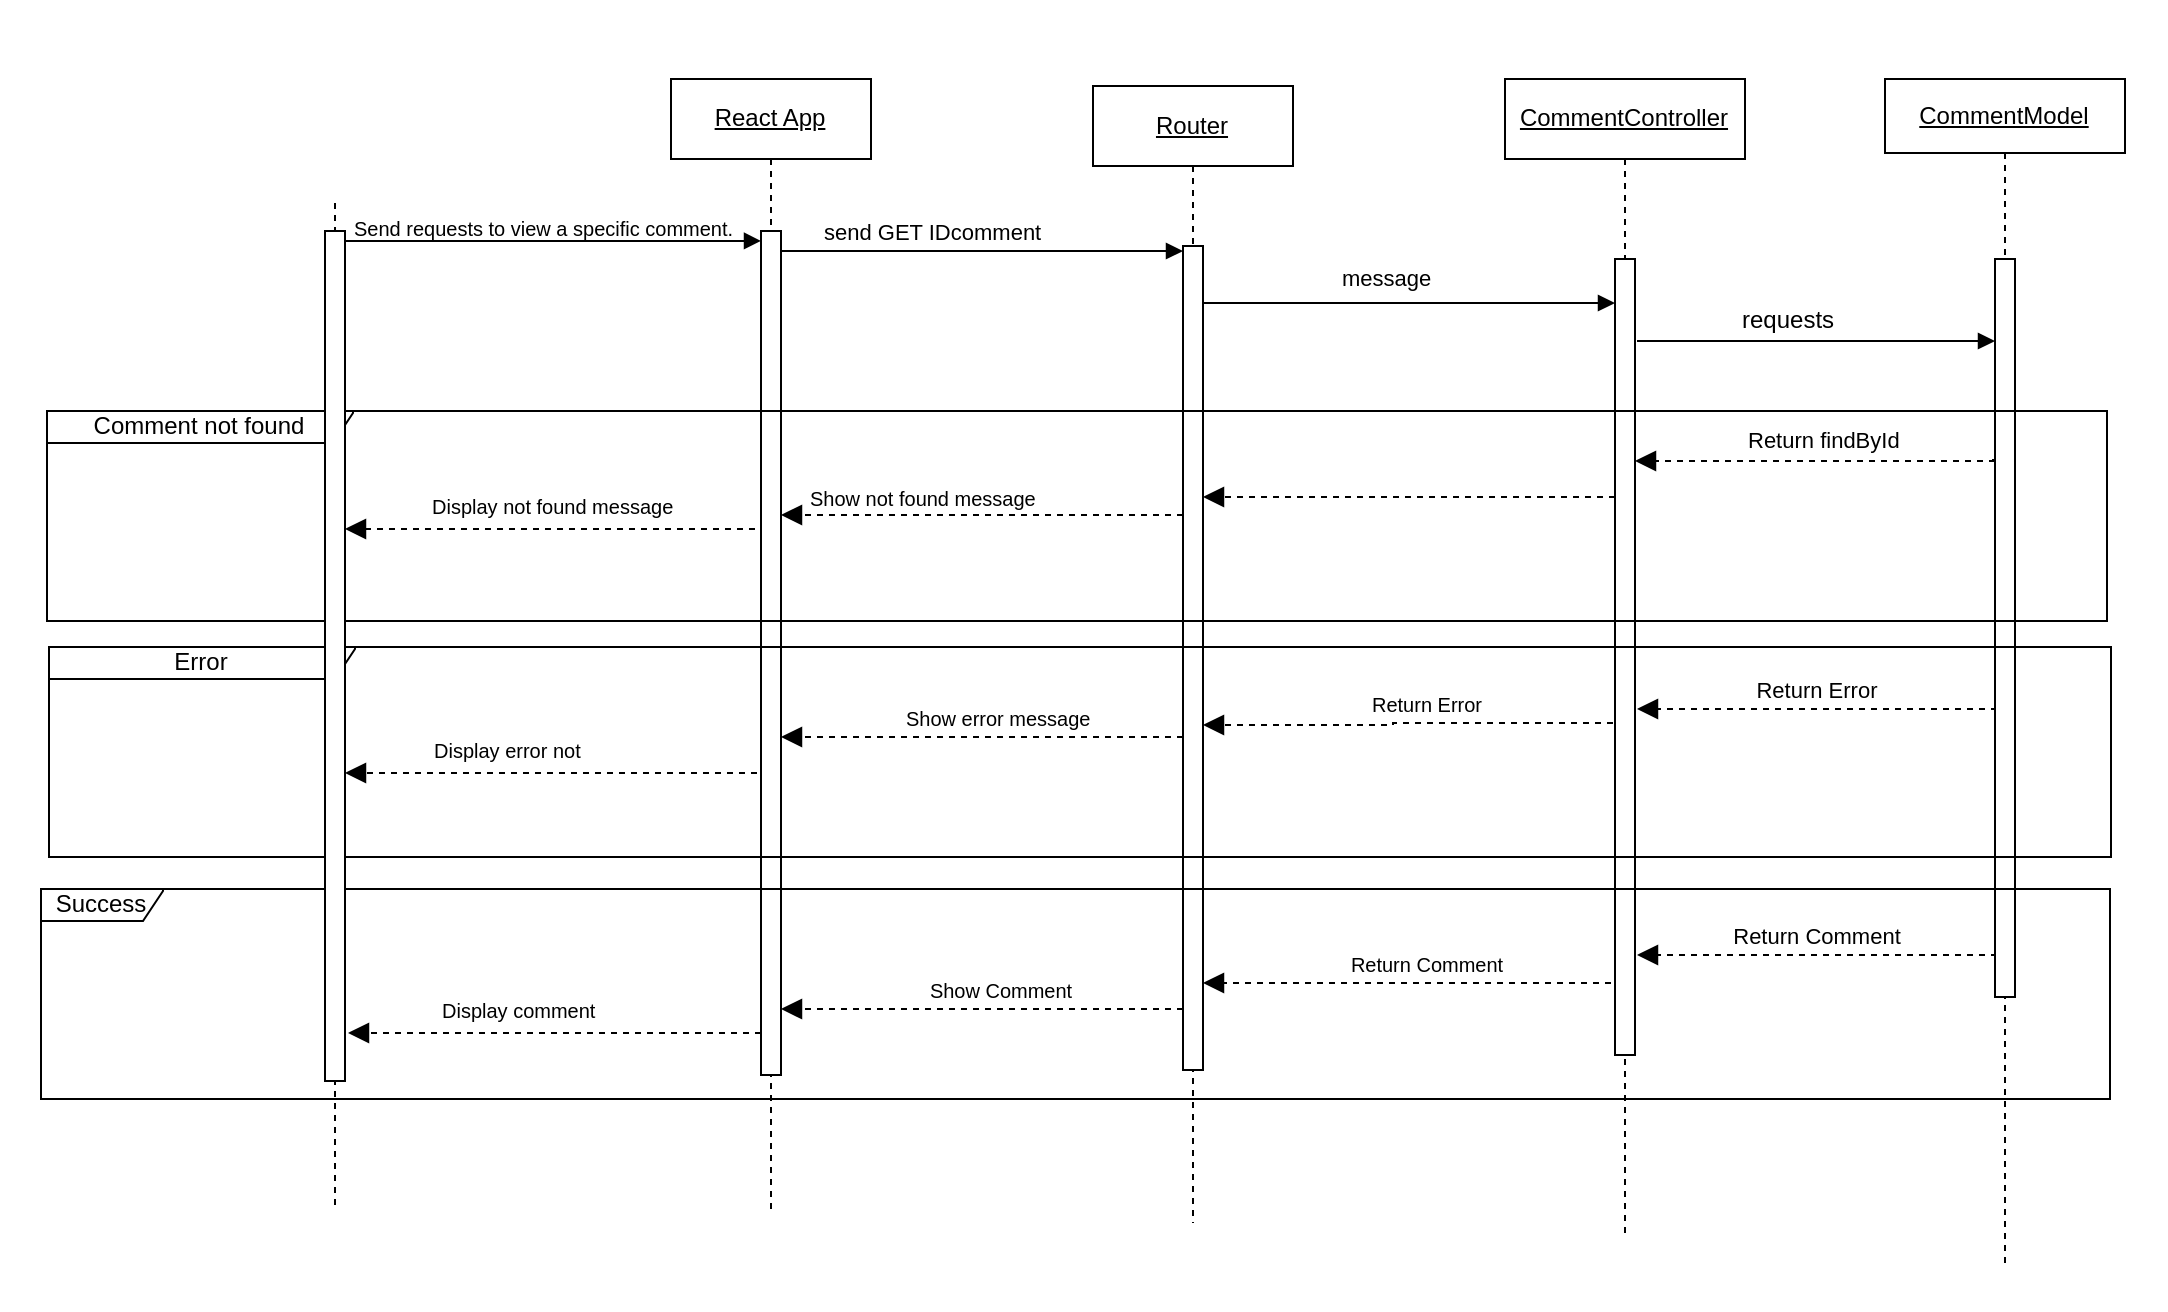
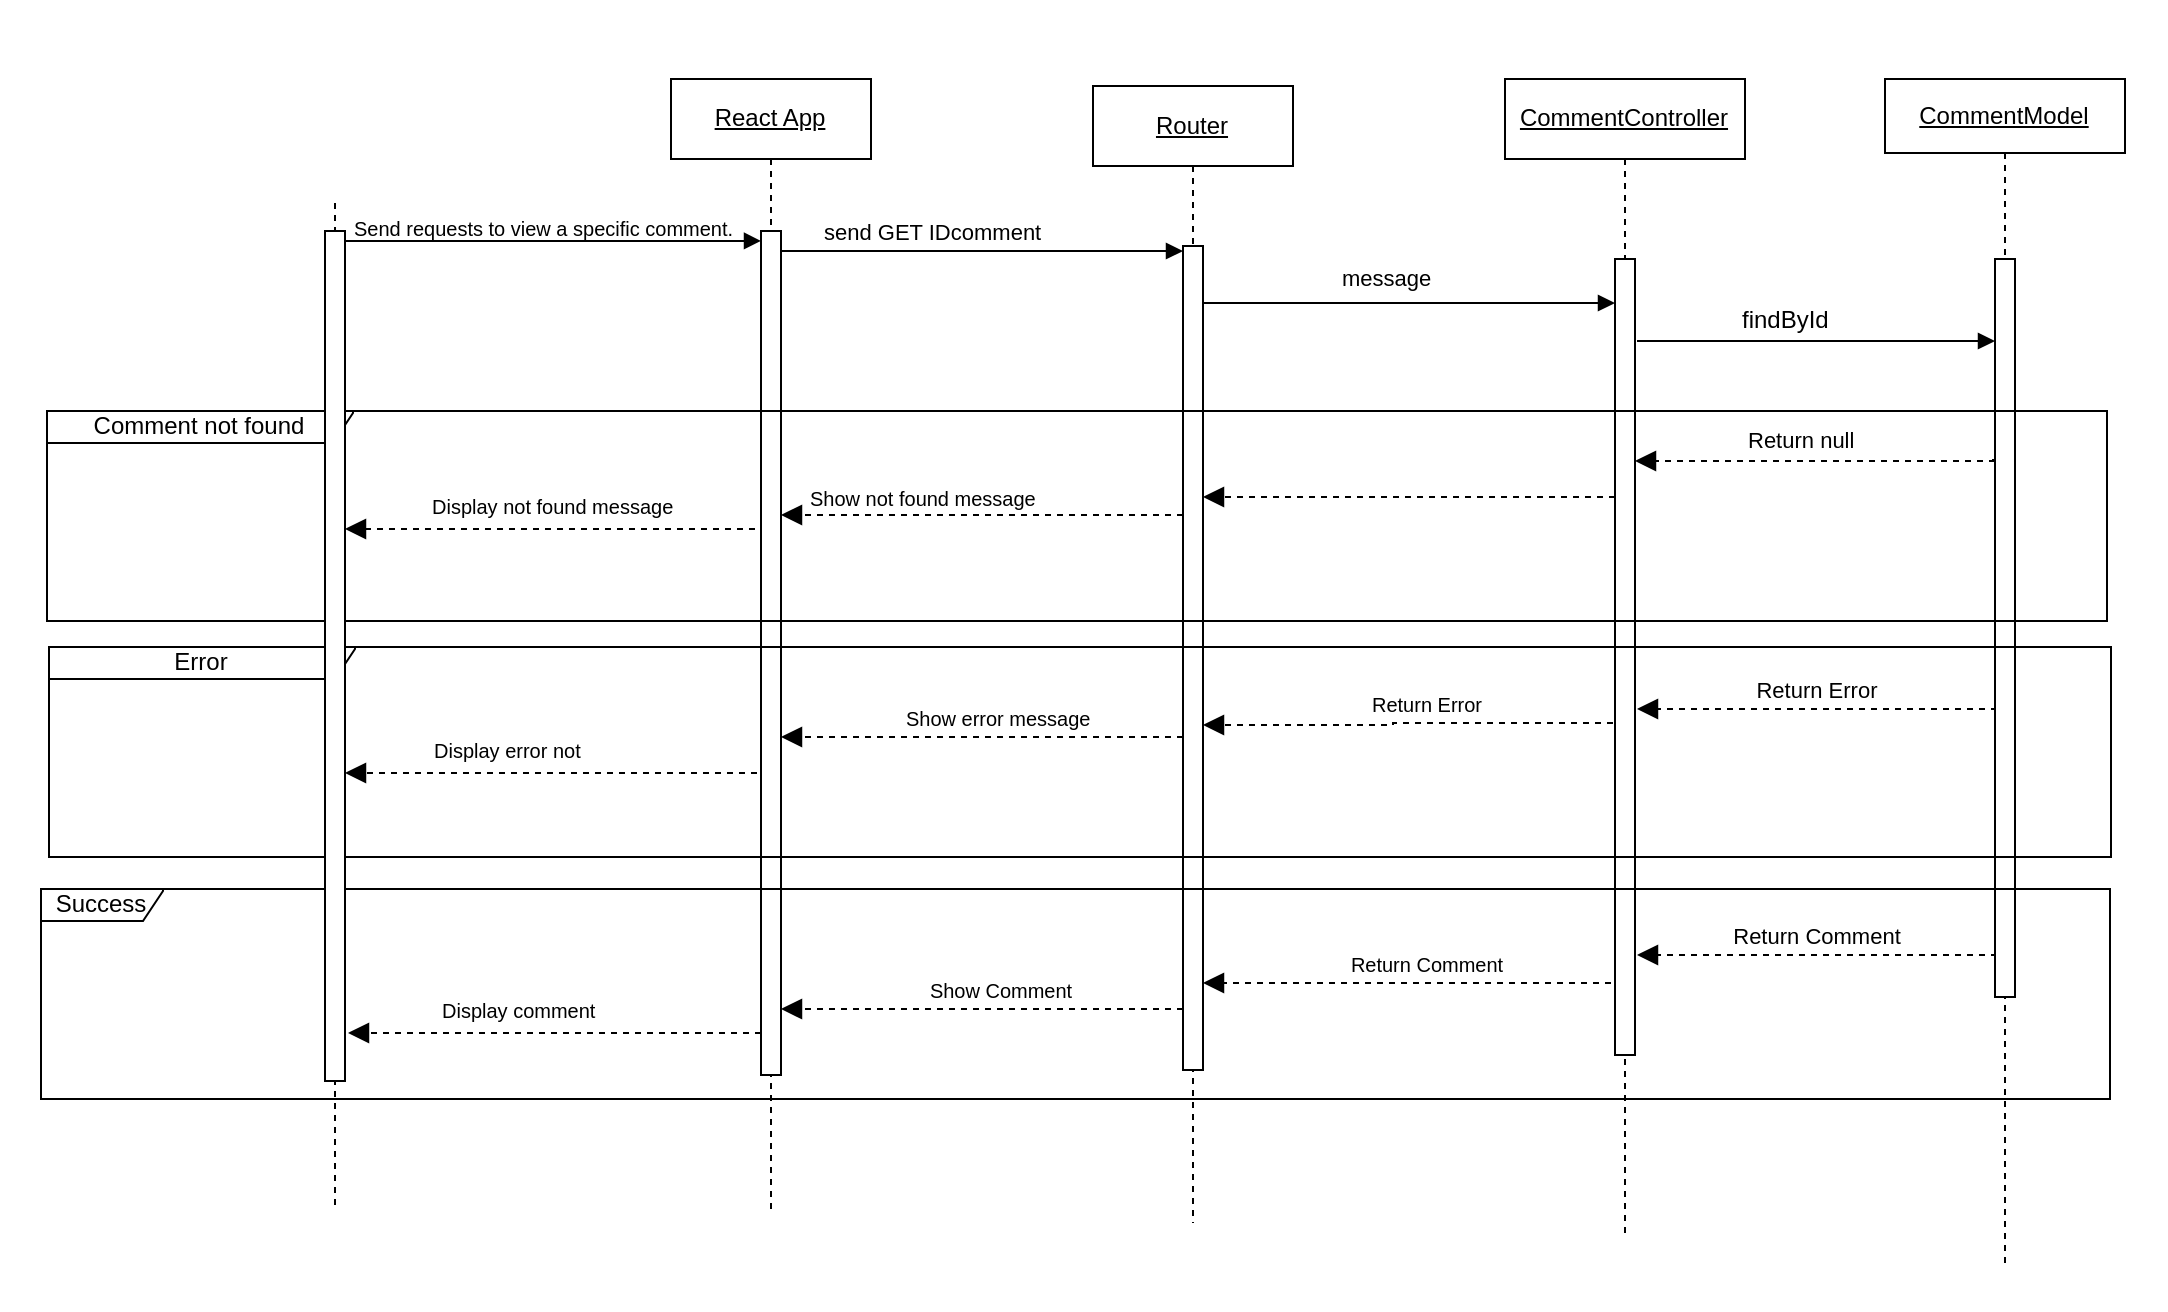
- <mxCell id="22" value="requests" style="text;whiteSpace=wrap;html=1;" parent="1" vertex="1"><mxGeometry x="869" y="146" width="162.75" height="24.98" as="geometry" /></mxCell>
+ <mxCell id="22" value="findById" style="text;whiteSpace=wrap;html=1;" parent="1" vertex="1"><mxGeometry x="869" y="146" width="162.75" height="24.98" as="geometry" /></mxCell>
- <mxCell id="38" value="&lt;span style=&quot;color: rgb(0, 0, 0); font-family: Helvetica; font-size: 11px; font-style: normal; font-variant-ligatures: normal; font-variant-caps: normal; font-weight: 400; letter-spacing: normal; orphans: 2; text-align: center; text-indent: 0px; text-transform: none; widows: 2; word-spacing: 0px; -webkit-text-stroke-width: 0px; white-space: nowrap; background-color: rgb(255, 255, 255); text-decoration-thickness: initial; text-decoration-style: initial; text-decoration-color: initial; display: inline !important; float: none;&quot;&gt;Return findById&lt;/span&gt;" style="text;whiteSpace=wrap;html=1;" parent="35" vertex="1"><mxGeometry x="223" width="106" height="37" as="geometry" /></mxCell>
+ <mxCell id="38" value="&lt;span style=&quot;color: rgb(0, 0, 0); font-family: Helvetica; font-size: 11px; font-style: normal; font-variant-ligatures: normal; font-variant-caps: normal; font-weight: 400; letter-spacing: normal; orphans: 2; text-align: center; text-indent: 0px; text-transform: none; widows: 2; word-spacing: 0px; -webkit-text-stroke-width: 0px; white-space: nowrap; background-color: rgb(255, 255, 255); text-decoration-thickness: initial; text-decoration-style: initial; text-decoration-color: initial; display: inline !important; float: none;&quot;&gt;Return null&lt;/span&gt;" style="text;whiteSpace=wrap;html=1;" parent="35" vertex="1"><mxGeometry x="223" width="106" height="37" as="geometry" /></mxCell>
